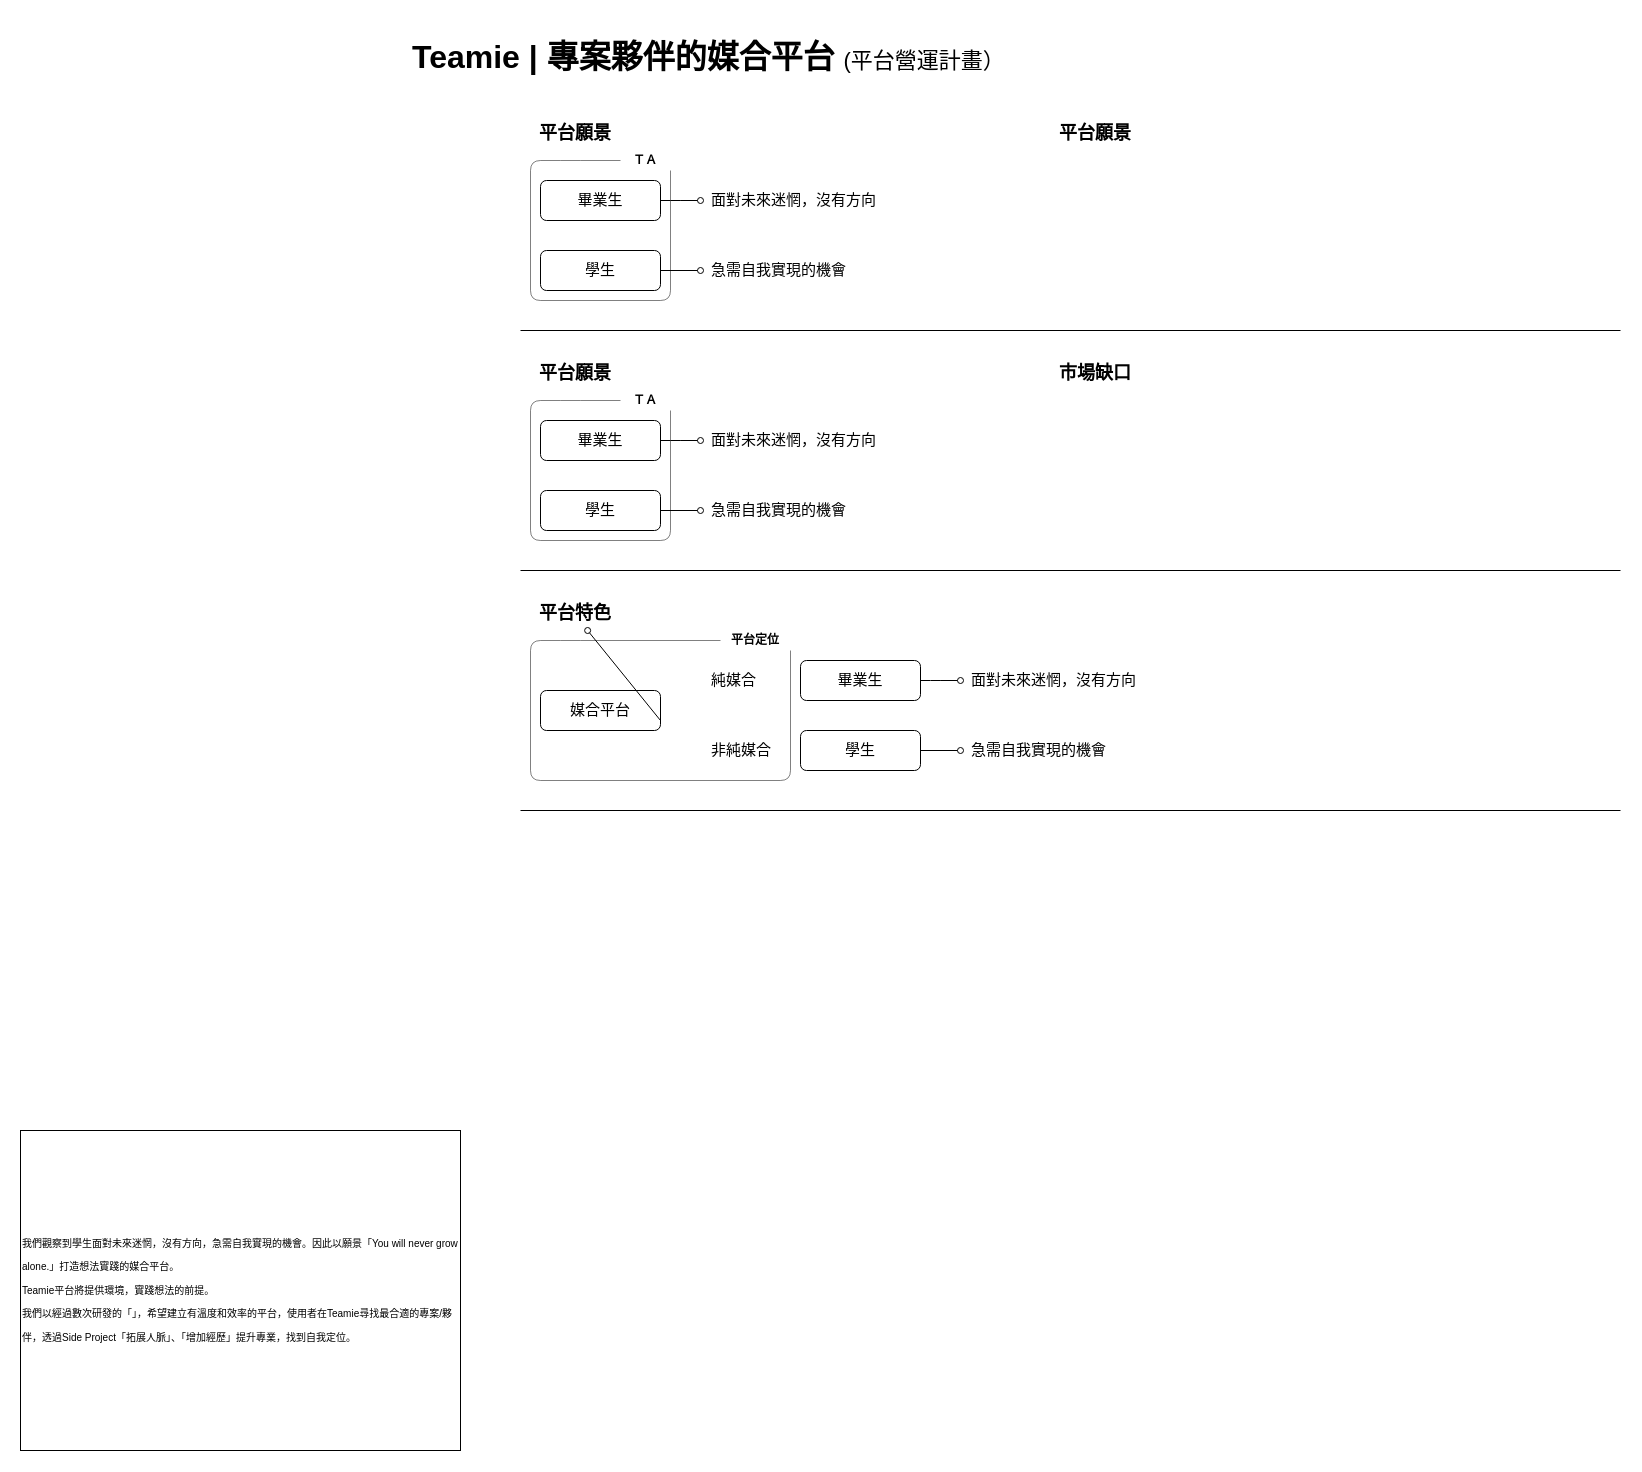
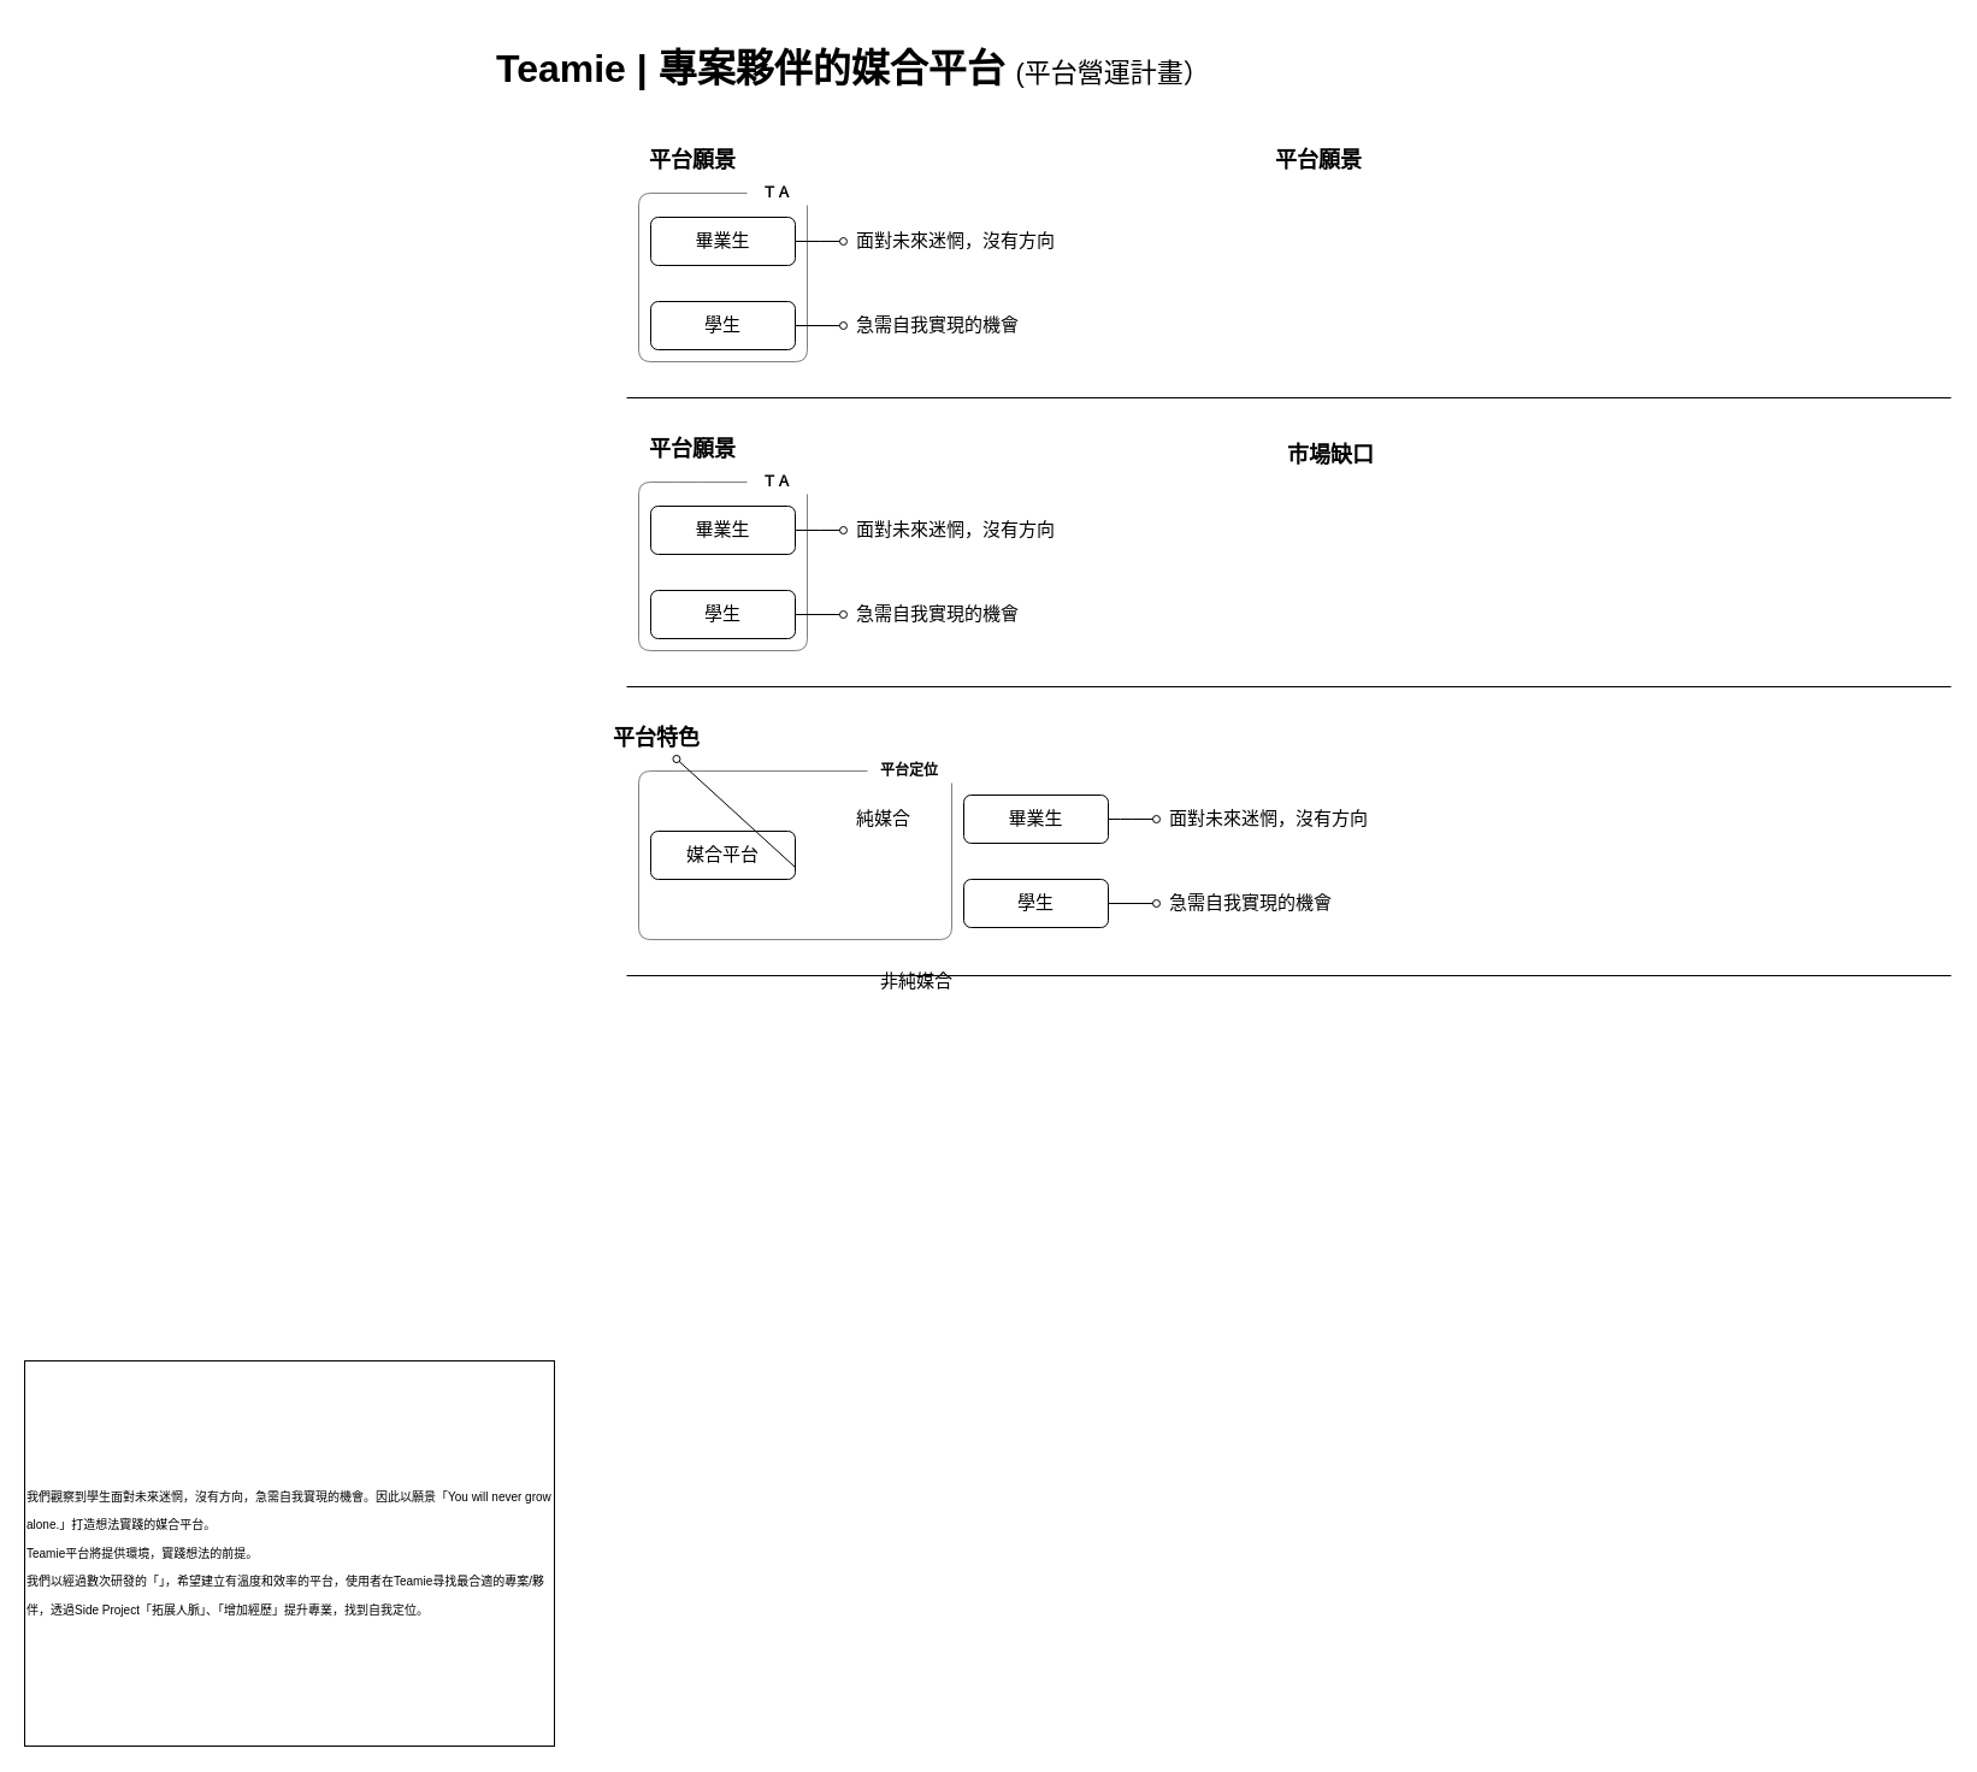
- <mxCell id="26" value="&lt;p style=&quot;line-height: 120%;&quot;&gt;&lt;span style=&quot;font-family: &amp;quot;Courier New&amp;quot;; background-color: initial;&quot;&gt;&lt;font style=&quot;font-size: 18px;&quot;&gt;市場缺口&lt;/font&gt;&lt;/span&gt;&lt;br style=&quot;font-size: 12px;&quot;&gt;&lt;/p&gt;" style="rounded=0;whiteSpace=wrap;html=1;labelBackgroundColor=none;fontSize=12;fontColor=default;align=center;labelBorderColor=none;fillColor=none;strokeColor=none;fontStyle=1" vertex="1" parent="1"><mxGeometry x="1040" y="360" width="110" height="30" as="geometry" /></mxCell>
+ <mxCell id="26" value="&lt;p style=&quot;line-height: 120%;&quot;&gt;&lt;span style=&quot;font-family: &amp;quot;Courier New&amp;quot;; background-color: initial;&quot;&gt;&lt;font style=&quot;font-size: 18px;&quot;&gt;市場缺口&lt;/font&gt;&lt;/span&gt;&lt;br style=&quot;font-size: 12px;&quot;&gt;&lt;/p&gt;" style="rounded=0;whiteSpace=wrap;html=1;labelBackgroundColor=none;fontSize=12;fontColor=default;align=center;labelBorderColor=none;fillColor=none;strokeColor=none;fontStyle=1" vertex="1" parent="1"><mxGeometry x="1050" y="365" width="110" height="30" as="geometry" /></mxCell>
- <mxCell id="24" value="&lt;p style=&quot;line-height: 120%;&quot;&gt;&lt;span style=&quot;font-family: &amp;quot;Courier New&amp;quot;; background-color: initial;&quot;&gt;&lt;font style=&quot;font-size: 18px;&quot;&gt;平台特色&lt;/font&gt;&lt;/span&gt;&lt;br style=&quot;font-size: 12px;&quot;&gt;&lt;/p&gt;" style="rounded=0;whiteSpace=wrap;html=1;labelBackgroundColor=none;fontSize=12;fontColor=default;align=center;labelBorderColor=none;fillColor=none;strokeColor=none;fontStyle=1" vertex="1" parent="1"><mxGeometry x="520" y="600" width="110" height="30" as="geometry" /></mxCell>
+ <mxCell id="24" value="&lt;p style=&quot;line-height: 120%;&quot;&gt;&lt;span style=&quot;font-family: &amp;quot;Courier New&amp;quot;; background-color: initial;&quot;&gt;&lt;font style=&quot;font-size: 18px;&quot;&gt;平台特色&lt;/font&gt;&lt;/span&gt;&lt;br style=&quot;font-size: 12px;&quot;&gt;&lt;/p&gt;" style="rounded=0;whiteSpace=wrap;html=1;labelBackgroundColor=none;fontSize=12;fontColor=default;align=center;labelBorderColor=none;fillColor=none;strokeColor=none;fontStyle=1" vertex="1" parent="1"><mxGeometry x="490" y="600" width="110" height="30" as="geometry" /></mxCell>
- <mxCell id="17" value="&lt;p style=&quot;line-height: 120%; font-size: 15px;&quot;&gt;&lt;font face=&quot;Courier New&quot; style=&quot;font-size: 15px;&quot;&gt;&amp;nbsp;非純媒合&lt;/font&gt;&lt;/p&gt;" style="rounded=0;whiteSpace=wrap;html=1;labelBackgroundColor=none;fontSize=15;fontColor=default;align=left;labelBorderColor=none;fillColor=none;strokeColor=none;" vertex="1" parent="1"><mxGeometry x="700" y="720" width="80" height="60" as="geometry" /></mxCell>
+ <mxCell id="17" value="&lt;p style=&quot;line-height: 120%; font-size: 15px;&quot;&gt;&lt;font face=&quot;Courier New&quot; style=&quot;font-size: 15px;&quot;&gt;&amp;nbsp;非純媒合&lt;/font&gt;&lt;/p&gt;" style="rounded=0;whiteSpace=wrap;html=1;labelBackgroundColor=none;fontSize=15;fontColor=default;align=left;labelBorderColor=none;fillColor=none;strokeColor=none;" vertex="1" parent="1"><mxGeometry x="720" y="785" width="80" height="60" as="geometry" /></mxCell>
